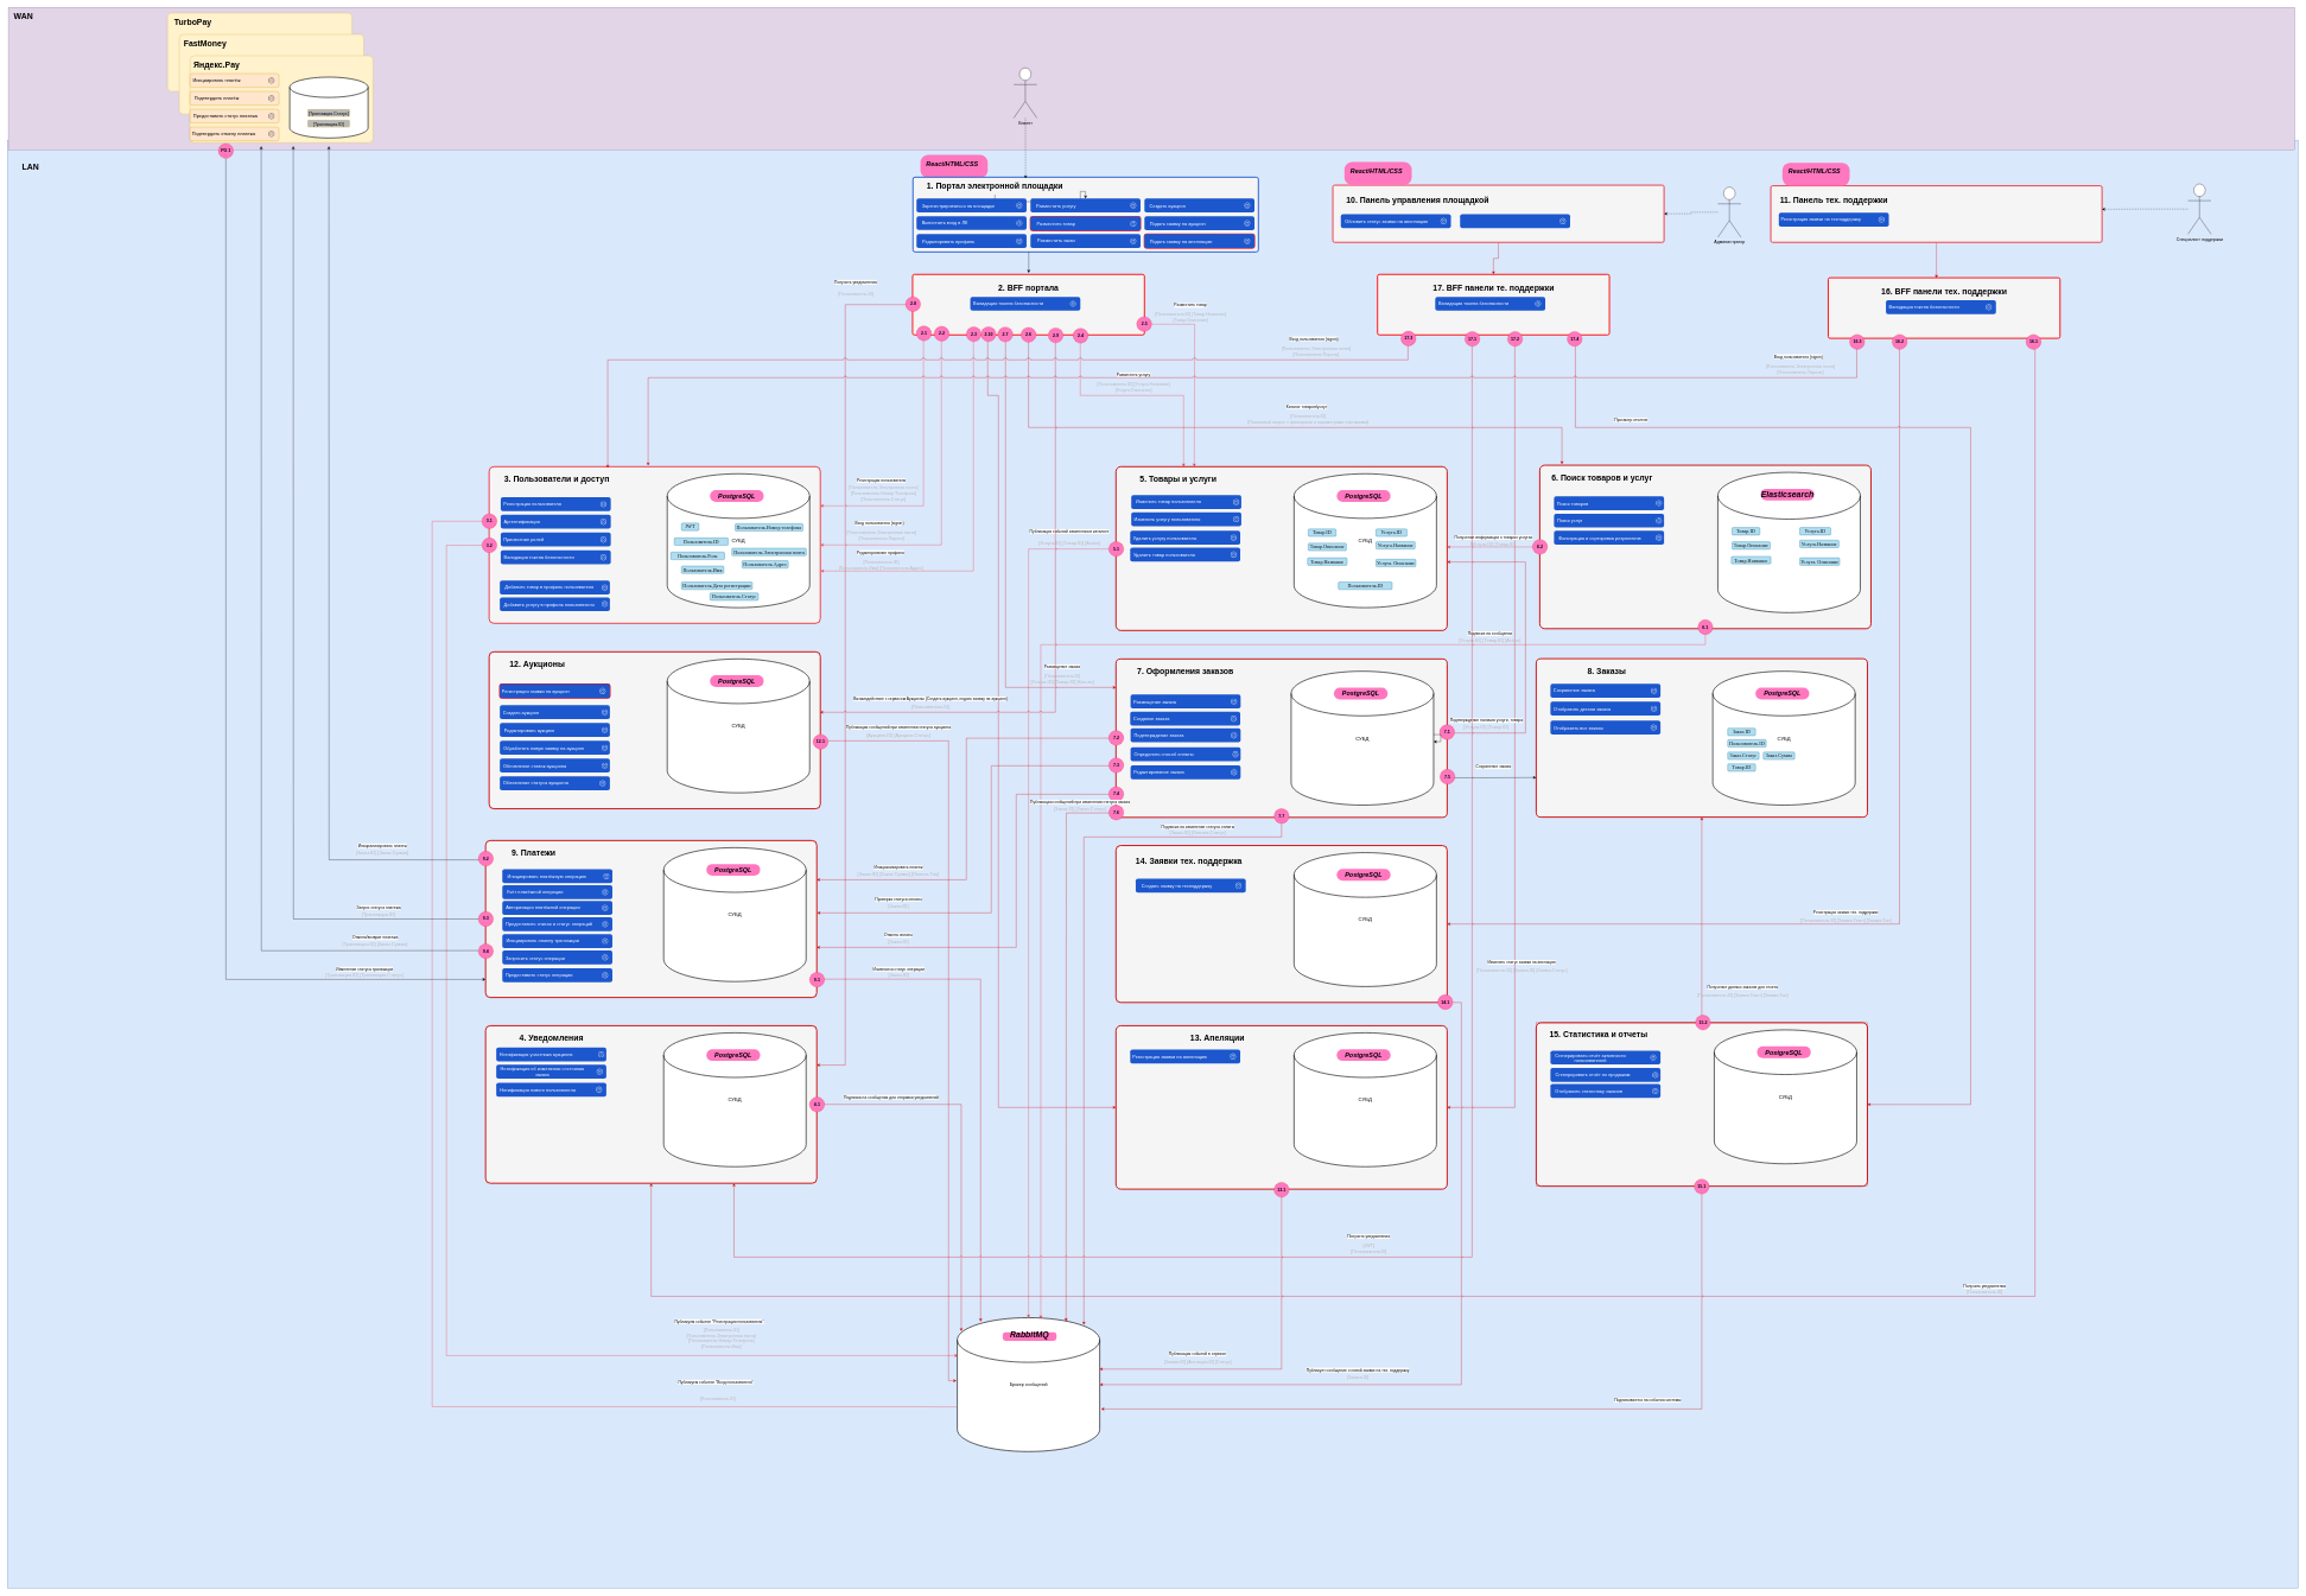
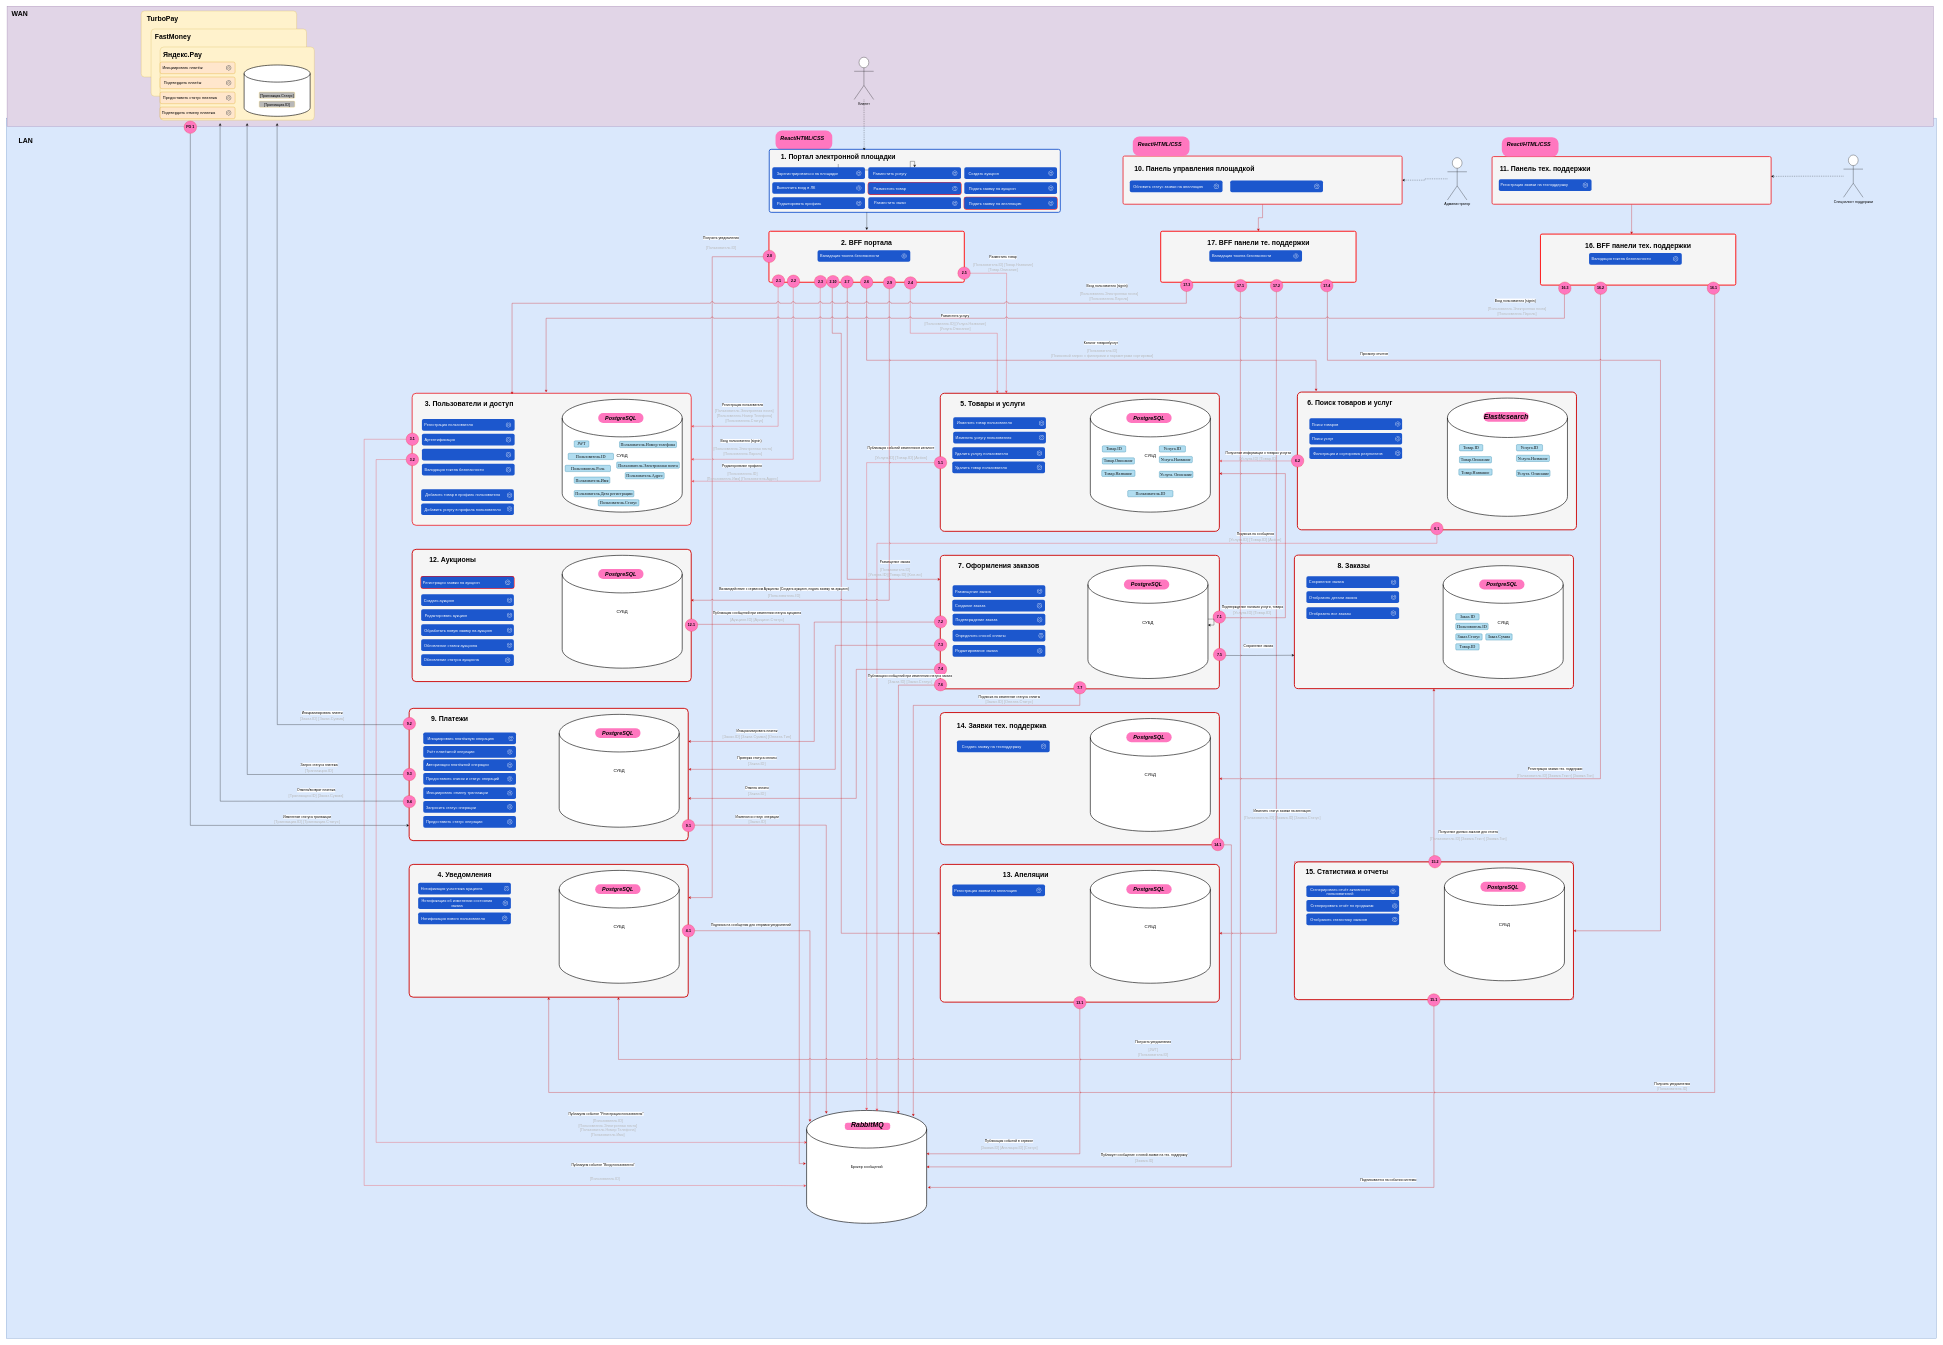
- <mxCell id="136" value="Присвоение ролей" style="text;html=1;align=center;verticalAlign=middle;whiteSpace=wrap;rounded=1;fontSize=13;fontColor=#FFFFFF;strokeColor=none;" parent="133" vertex="1"><mxGeometry x="3" y="5" width="122" height="30" as="geometry" /></mxCell>
- <mxCell id="171" style="edgeStyle=orthogonalEdgeStyle;rounded=0;orthogonalLoop=1;jettySize=auto;html=1;entryX=-0.003;entryY=0.667;entryDx=0;entryDy=0;entryPerimeter=0;strokeColor=light-dark(#ed333b, #ededed);endArrow=none;" parent="1" source="172" target="159" edge="1"><mxGeometry relative="1" as="geometry"><mxPoint x="1193" y="3920" as="targetPoint" /><Array as="points"><mxPoint x="1213" y="1463" /><mxPoint x="1213" y="3950" /><mxPoint x="2583" y="3950" /></Array></mxGeometry></mxCell>
+ <mxCell id="171" style="edgeStyle=orthogonalEdgeStyle;rounded=0;orthogonalLoop=1;jettySize=auto;html=1;entryX=-0.003;entryY=0.667;entryDx=0;entryDy=0;entryPerimeter=0;strokeColor=light-dark(#ed333b, #ededed);" parent="1" source="172" target="159" edge="1"><mxGeometry relative="1" as="geometry"><mxPoint x="1193" y="3920" as="targetPoint" /><Array as="points"><mxPoint x="1213" y="1463" /><mxPoint x="1213" y="3950" /><mxPoint x="2583" y="3950" /></Array></mxGeometry></mxCell>
